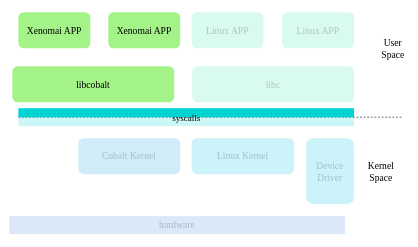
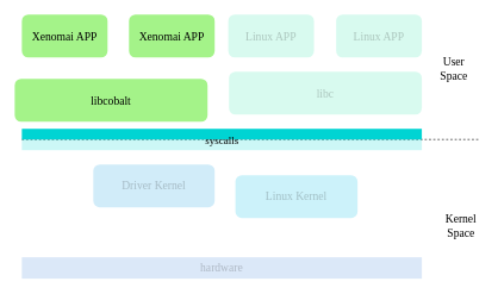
- <mxCell id="13" value="User&#10;Space" style="text;strokeColor=none;fillColor=none;align=center;verticalAlign=middle;spacingLeft=4;spacingRight=4;overflow=hidden;rotatable=0;points=[[0,0.5],[1,0.5]];portConstraint=eastwest;fontFamily=Times New Roman;fontSize=16;textDirection=ltr;fontStyle=0;fontColor=#000000;labelBackgroundColor=none;" parent="1" vertex="1"><mxGeometry x="620" y="55" width="70" height="50" as="geometry" /></mxCell>
+ <mxCell id="13" value="User&#10;Space" style="text;strokeColor=none;fillColor=none;align=center;verticalAlign=middle;spacingLeft=4;spacingRight=4;overflow=hidden;rotatable=0;points=[[0,0.5],[1,0.5]];portConstraint=eastwest;fontFamily=Times New Roman;fontSize=16;textDirection=ltr;fontStyle=0;fontColor=#000000;labelBackgroundColor=none;" parent="1" vertex="1"><mxGeometry x="600" y="70" width="70" height="50" as="geometry" /></mxCell>
- <mxCell id="8" value="libc" style="rounded=1;whiteSpace=wrap;html=1;fontFamily=Times New Roman;fontSize=16;fillColor=#3EE6AF;fontStyle=0;fontColor=#000000;strokeColor=none;labelBackgroundColor=none;opacity=20;textOpacity=20;" parent="1" vertex="1"><mxGeometry x="320" y="110" width="270" height="60" as="geometry" /></mxCell>
+ <mxCell id="8" value="libc" style="rounded=1;whiteSpace=wrap;html=1;fontFamily=Times New Roman;fontSize=16;fillColor=#3EE6AF;fontStyle=0;fontColor=#000000;strokeColor=none;labelBackgroundColor=none;opacity=20;textOpacity=20;" parent="1" vertex="1"><mxGeometry x="320" y="100" width="270" height="60" as="geometry" /></mxCell>
- <mxCell id="4" value="Cobalt Kernel" style="rounded=1;whiteSpace=wrap;html=1;fontFamily=Times New Roman;fontSize=16;fillColor=#1BA1E2;gradientColor=none;fontStyle=0;strokeColor=none;fontColor=#000000;labelBackgroundColor=none;textOpacity=20;opacity=20;" parent="1" vertex="1"><mxGeometry x="130" y="230" width="170" height="60" as="geometry" /></mxCell>
+ <mxCell id="4" value="Driver Kernel" style="rounded=1;whiteSpace=wrap;html=1;fontFamily=Times New Roman;fontSize=16;fillColor=#1BA1E2;gradientColor=none;fontStyle=0;strokeColor=none;fontColor=#000000;labelBackgroundColor=none;textOpacity=20;opacity=20;" parent="1" vertex="1"><mxGeometry x="130" y="230" width="170" height="60" as="geometry" /></mxCell>
- <mxCell id="5" value="Linux Kernel" style="rounded=1;whiteSpace=wrap;html=1;fontFamily=Times New Roman;fontSize=16;fillColor=#00BCE6;fontStyle=0;fontColor=#000000;strokeColor=none;labelBackgroundColor=none;textOpacity=20;opacity=20;" parent="1" vertex="1"><mxGeometry x="319" y="230" width="171" height="60" as="geometry" /></mxCell>
+ <mxCell id="5" value="Linux Kernel" style="rounded=1;whiteSpace=wrap;html=1;fontFamily=Times New Roman;fontSize=16;fillColor=#00BCE6;fontStyle=0;fontColor=#000000;strokeColor=none;labelBackgroundColor=none;textOpacity=20;opacity=20;" parent="1" vertex="1"><mxGeometry x="329" y="245" width="171" height="60" as="geometry" /></mxCell>
- <mxCell id="6" value="Device&#10;Driver" style="text;strokeColor=none;fillColor=#00BCE6;align=center;verticalAlign=middle;spacingLeft=4;spacingRight=4;overflow=hidden;rotatable=0;points=[[0,0.5],[1,0.5]];portConstraint=eastwest;fontFamily=Times New Roman;fontSize=16;textDirection=ltr;fontStyle=0;rounded=1;fontColor=#000000;labelBackgroundColor=none;textOpacity=20;opacity=20;" parent="1" vertex="1"><mxGeometry x="510" y="230" width="80" height="110" as="geometry" /></mxCell>
- <mxCell id="14" value="Kernel&#10;Space" style="text;strokeColor=none;fillColor=none;align=center;verticalAlign=middle;spacingLeft=4;spacingRight=4;overflow=hidden;rotatable=0;points=[[0,0.5],[1,0.5]];portConstraint=eastwest;fontFamily=Times New Roman;fontSize=16;textDirection=ltr;fontStyle=0;fontColor=#000000;labelBackgroundColor=none;" parent="1" vertex="1"><mxGeometry x="595" y="255" width="80" height="60" as="geometry" /></mxCell>
+ <mxCell id="14" value="Kernel&#10;Space" style="text;strokeColor=none;fillColor=none;align=center;verticalAlign=middle;spacingLeft=4;spacingRight=4;overflow=hidden;rotatable=0;points=[[0,0.5],[1,0.5]];portConstraint=eastwest;fontFamily=Times New Roman;fontSize=16;textDirection=ltr;fontStyle=0;fontColor=#000000;labelBackgroundColor=none;" parent="1" vertex="1"><mxGeometry x="605" y="285" width="80" height="60" as="geometry" /></mxCell>
- <mxCell id="3" value="hardware" style="rounded=0;whiteSpace=wrap;html=1;gradientColor=none;fillColor=#4B8EDD;fontSize=16;fontFamily=Times New Roman;fontStyle=0;fontColor=#000000;labelBackgroundColor=none;strokeColor=none;textOpacity=20;opacity=20;" parent="1" vertex="1"><mxGeometry x="15" y="360" width="560" height="30" as="geometry" /></mxCell>
+ <mxCell id="3" value="hardware" style="rounded=0;whiteSpace=wrap;html=1;gradientColor=none;fillColor=#4B8EDD;fontSize=16;fontFamily=Times New Roman;fontStyle=0;fontColor=#000000;labelBackgroundColor=none;strokeColor=none;textOpacity=20;opacity=20;" parent="1" vertex="1"><mxGeometry x="30" y="360" width="560" height="30" as="geometry" /></mxCell>
